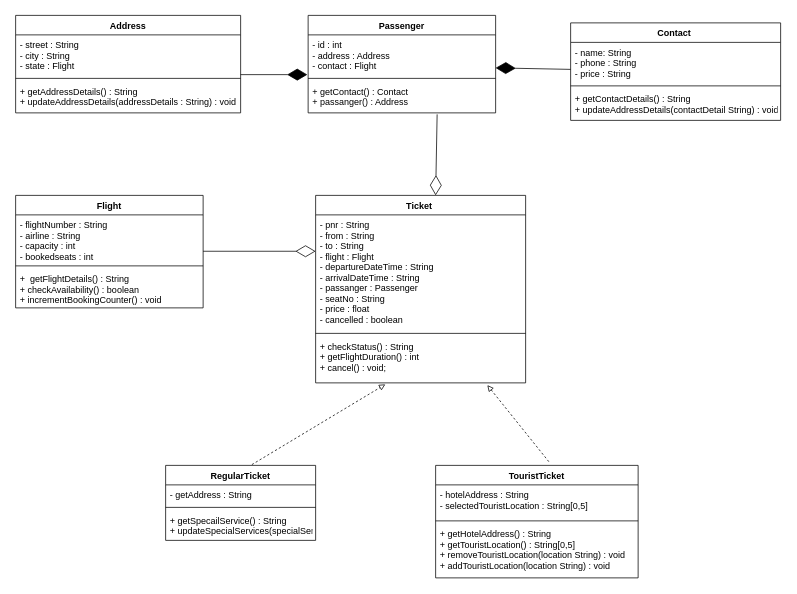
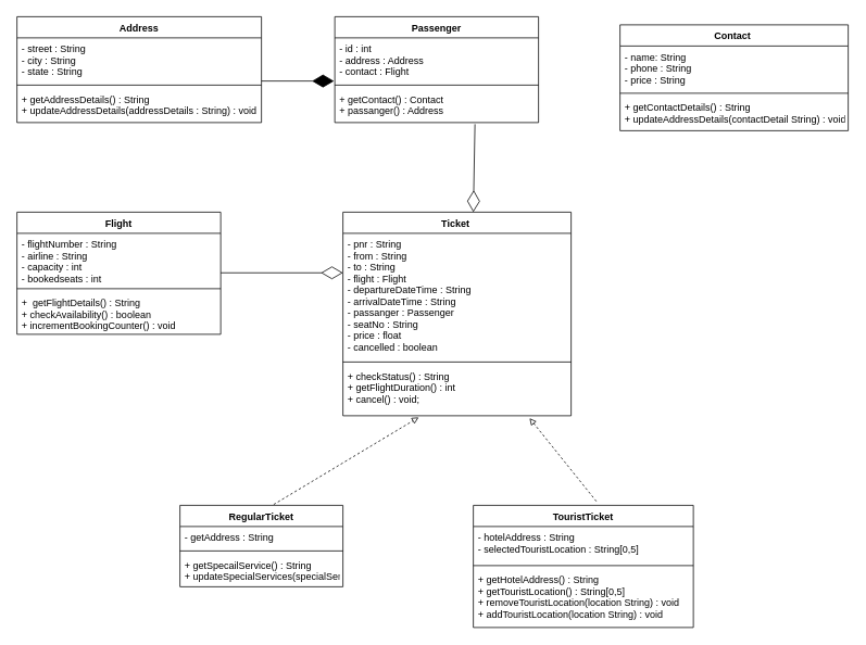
- <mxCell id="7" value="- street : String&#10;- city : String&#10;- state : Flight" style="text;strokeColor=none;fillColor=none;align=left;verticalAlign=top;spacingLeft=4;spacingRight=4;overflow=hidden;rotatable=0;points=[[0,0.5],[1,0.5]];portConstraint=eastwest;" vertex="1" parent="6"><mxGeometry y="26" width="300" height="54" as="geometry" /></mxCell>
+ <mxCell id="7" value="- street : String&#10;- city : String&#10;- state : String" style="text;strokeColor=none;fillColor=none;align=left;verticalAlign=top;spacingLeft=4;spacingRight=4;overflow=hidden;rotatable=0;points=[[0,0.5],[1,0.5]];portConstraint=eastwest;" vertex="1" parent="6"><mxGeometry y="26" width="300" height="54" as="geometry" /></mxCell>
- <mxCell id="15" value="" style="endArrow=diamondThin;endFill=1;endSize=24;html=1;entryX=1;entryY=0.815;entryDx=0;entryDy=0;entryPerimeter=0;exitX=0;exitY=0.667;exitDx=0;exitDy=0;exitPerimeter=0;" edge="1" parent="1" source="11" target="3"><mxGeometry width="160" relative="1" as="geometry"><mxPoint x="710" y="20" as="sourcePoint" /><mxPoint x="760" y="84.5" as="targetPoint" /></mxGeometry></mxCell>
